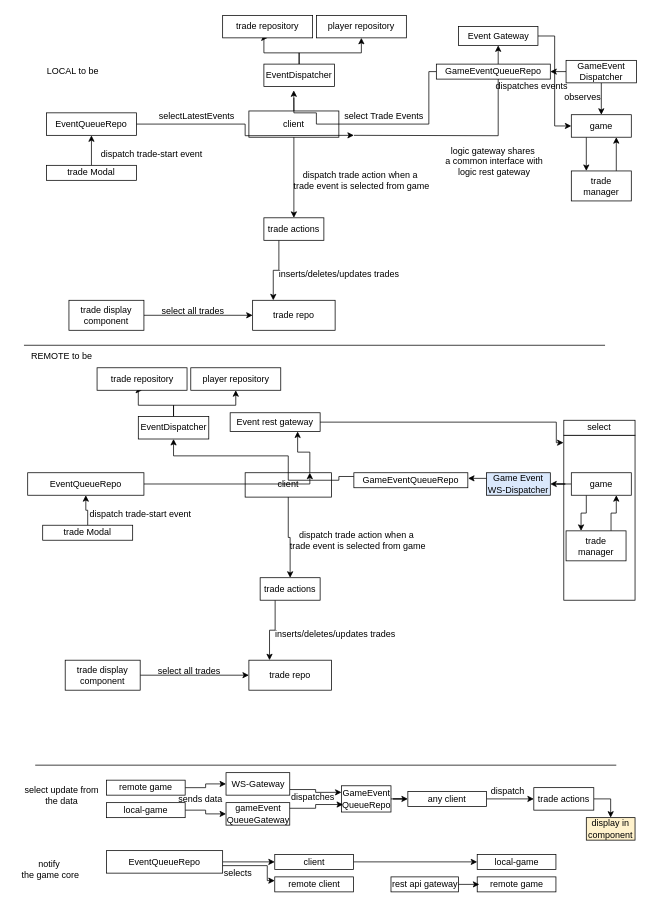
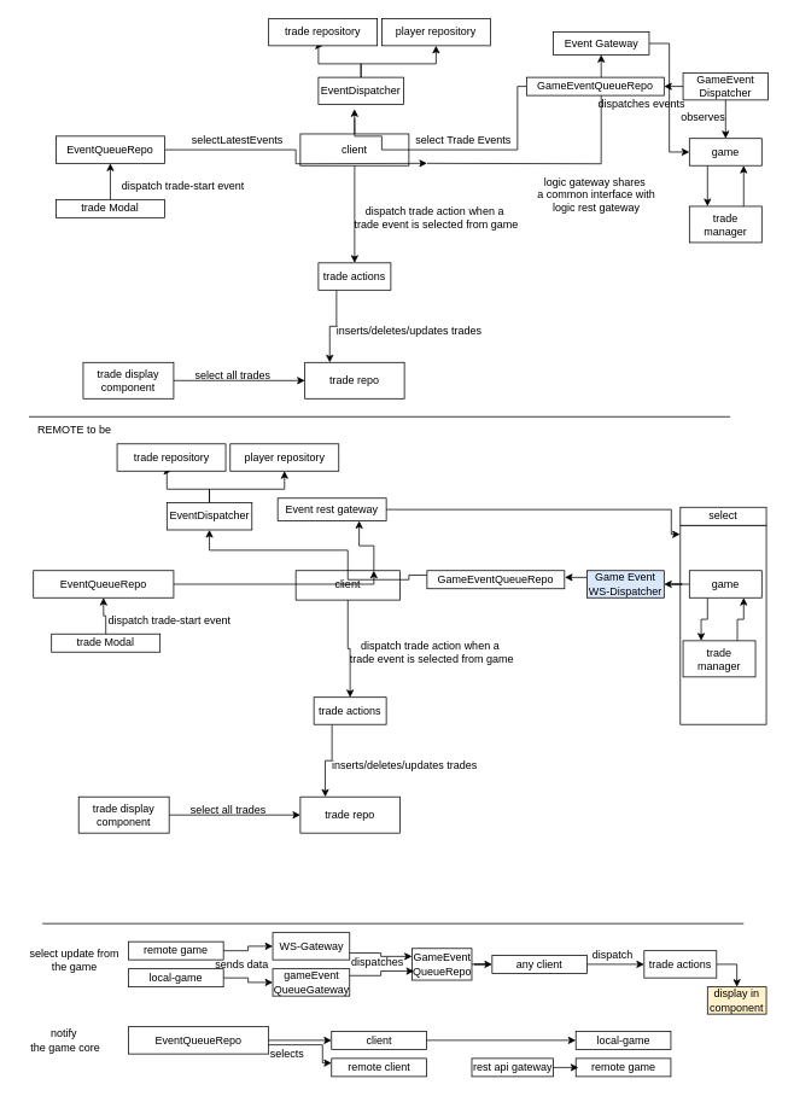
- <mxCell id="9" value="LOCAL to be" style="text;html=1;align=center;verticalAlign=middle;resizable=0;points=[];autosize=1;strokeColor=none;fillColor=default;" parent="1" vertex="1"><mxGeometry x="51" y="80" width="90" height="30" as="geometry" /></mxCell>
- <mxCell id="78" value="select update from&lt;div&gt;the data&lt;/div&gt;" style="text;html=1;align=center;verticalAlign=middle;resizable=0;points=[];autosize=1;strokeColor=none;fillColor=none;" parent="1" vertex="1"><mxGeometry y="1040" width="120" height="40" as="geometry" x="21" /></mxCell>
+ <mxCell id="78" value="select update from&lt;div&gt;the game&lt;/div&gt;" style="text;html=1;align=center;verticalAlign=middle;resizable=0;points=[];autosize=1;strokeColor=none;fillColor=none;" parent="1" vertex="1"><mxGeometry y="1040" width="120" height="40" as="geometry" x="21" /></mxCell>
- <mxCell id="77" value="notify&amp;nbsp;&lt;div&gt;the game core&lt;/div&gt;" style="text;html=1;align=center;verticalAlign=middle;resizable=0;points=[];autosize=1;strokeColor=none;fillColor=none;" parent="1" vertex="1"><mxGeometry x="15.5" y="1139" width="100" height="40" as="geometry" /></mxCell>
+ <mxCell id="77" value="notify&amp;nbsp;&lt;div&gt;the game core&lt;/div&gt;" style="text;html=1;align=center;verticalAlign=middle;resizable=0;points=[];autosize=1;strokeColor=none;fillColor=none;" parent="1" vertex="1"><mxGeometry x="20.5" y="1129" width="100" height="40" as="geometry" /></mxCell>
